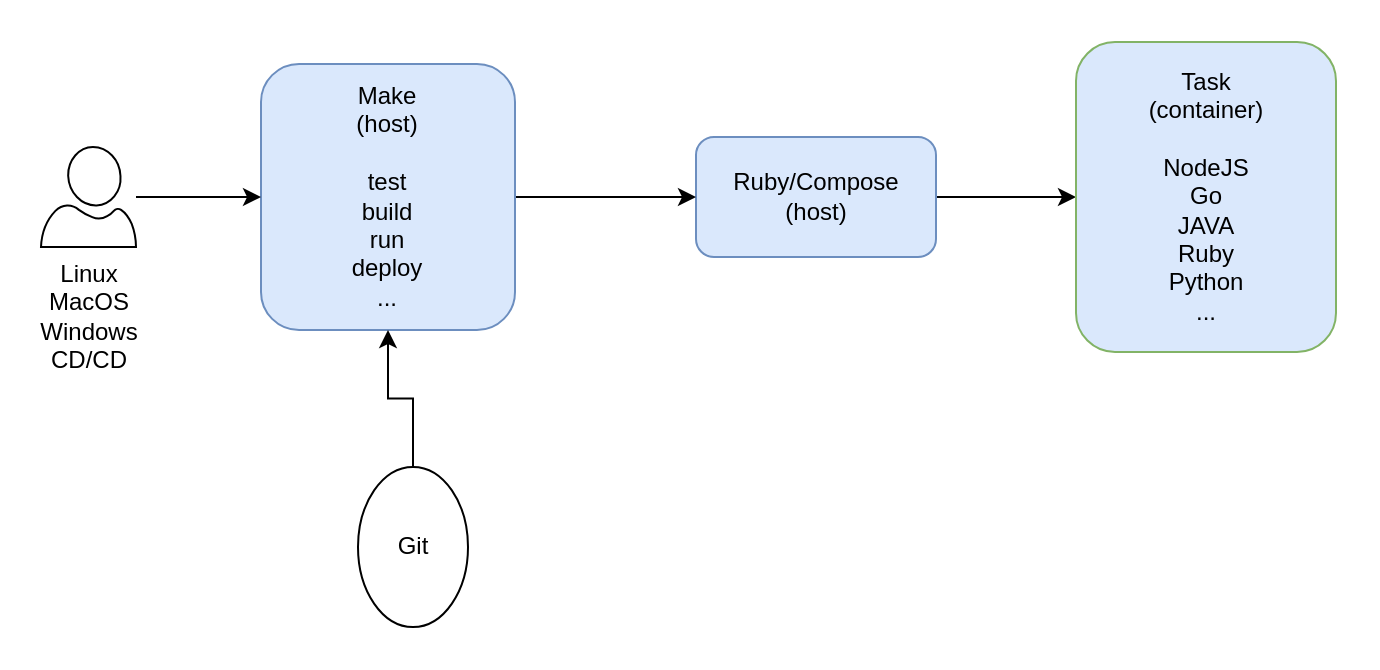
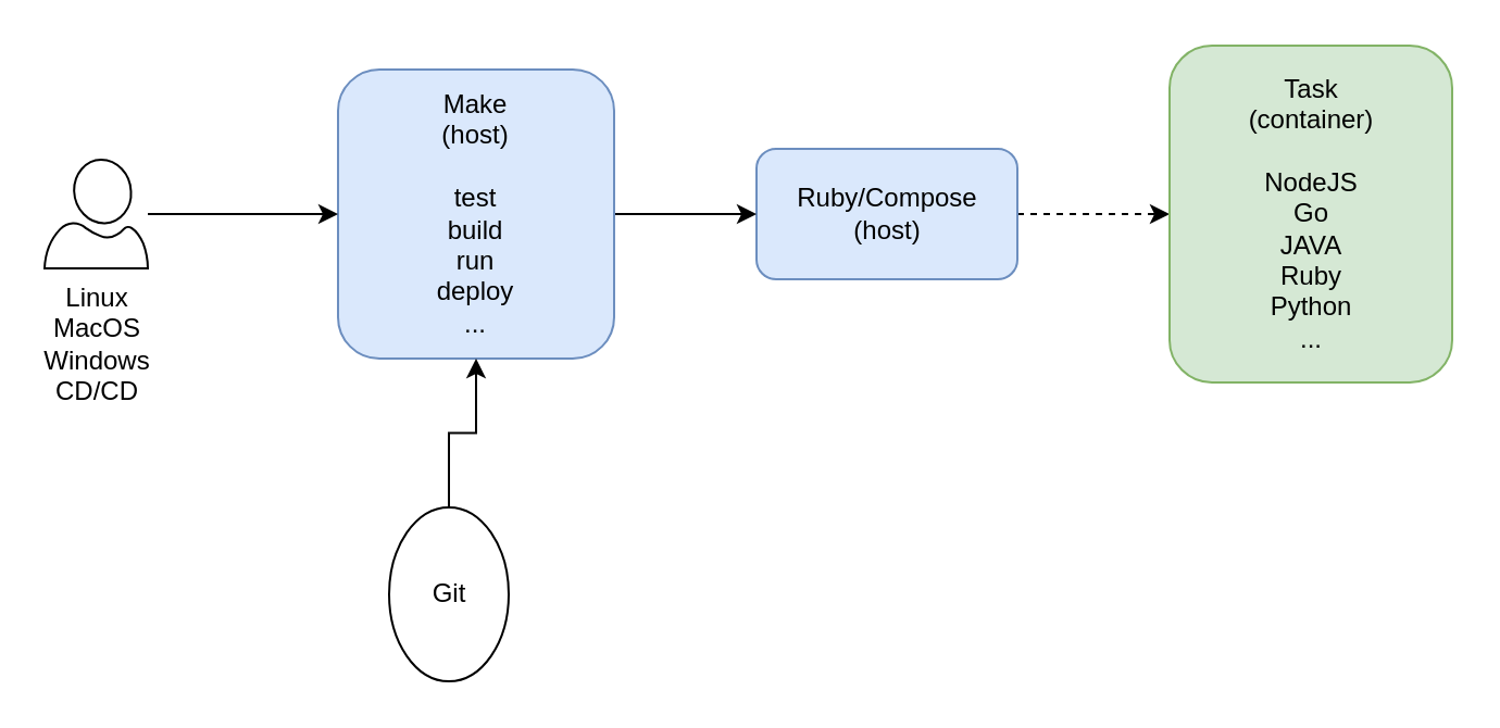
- <mxCell id="5" value="Make&lt;br&gt;(host)&lt;br&gt;&lt;br&gt;test&lt;br&gt;build&lt;br&gt;run&lt;br&gt;deploy&lt;br&gt;...&lt;br&gt;" style="rounded=1;whiteSpace=wrap;html=1;fillColor=#dae8fc;strokeColor=#6c8ebf;" vertex="1" parent="1"><mxGeometry x="130" y="31.5" width="127" height="133" as="geometry" /></mxCell>
+ <mxCell id="5" value="Make&lt;br&gt;(host)&lt;br&gt;&lt;br&gt;test&lt;br&gt;build&lt;br&gt;run&lt;br&gt;deploy&lt;br&gt;...&lt;br&gt;" style="rounded=1;whiteSpace=wrap;html=1;fillColor=#dae8fc;strokeColor=#6c8ebf;" vertex="1" parent="1"><mxGeometry x="155" y="31.5" width="127" height="133" as="geometry" /></mxCell>
- <mxCell id="2" value="" style="edgeStyle=orthogonalEdgeStyle;rounded=0;orthogonalLoop=1;jettySize=auto;html=1;" edge="1" parent="1" source="3" target="6"><mxGeometry relative="1" as="geometry" /></mxCell>
+ <mxCell id="2" value="" style="edgeStyle=orthogonalEdgeStyle;rounded=0;orthogonalLoop=1;jettySize=auto;html=1;dashed=1;" edge="1" parent="1" source="3" target="6"><mxGeometry relative="1" as="geometry" /></mxCell>
- <mxCell id="6" value="Task&lt;br&gt;(container)&lt;br&gt;&lt;br&gt;NodeJS&lt;br&gt;Go&lt;br&gt;JAVA&lt;br&gt;Ruby&lt;br&gt;Python&lt;br&gt;...&lt;br&gt;" style="rounded=1;whiteSpace=wrap;html=1;fillColor=#dae8fc;strokeColor=#82b366;" vertex="1" parent="1"><mxGeometry x="537.5" y="20.5" width="130" height="155" as="geometry" /></mxCell>
+ <mxCell id="6" value="Task&lt;br&gt;(container)&lt;br&gt;&lt;br&gt;NodeJS&lt;br&gt;Go&lt;br&gt;JAVA&lt;br&gt;Ruby&lt;br&gt;Python&lt;br&gt;...&lt;br&gt;" style="rounded=1;whiteSpace=wrap;html=1;fillColor=#d5e8d4;strokeColor=#82b366;" vertex="1" parent="1"><mxGeometry x="537.5" y="20.5" width="130" height="155" as="geometry" /></mxCell>
